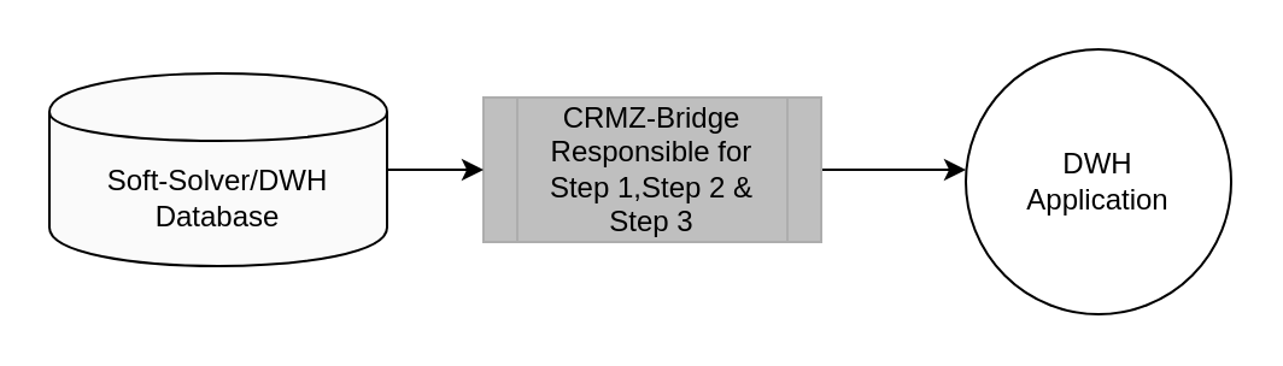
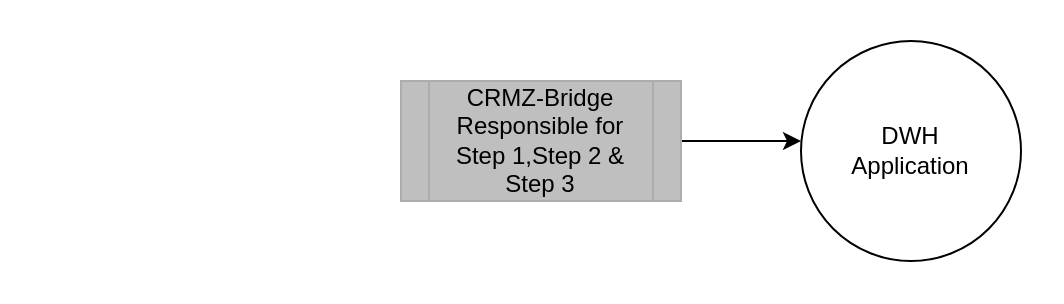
- <mxCell id="5" value="&lt;span&gt;Soft-Solver/DWH Database&lt;/span&gt;" style="shape=cylinder;whiteSpace=wrap;html=1;boundedLbl=1;backgroundOutline=1;fillColor=#FAFAFA;" vertex="1" parent="1"><mxGeometry x="20" y="30" width="140" height="80" as="geometry" /></mxCell>
- <mxCell id="4" value="" style="edgeStyle=orthogonalEdgeStyle;rounded=0;orthogonalLoop=1;jettySize=auto;html=1;" edge="1" parent="1" source="5" target="3"><mxGeometry relative="1" as="geometry" /></mxCell>
